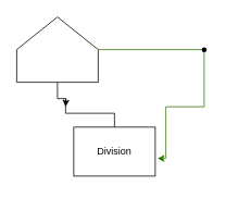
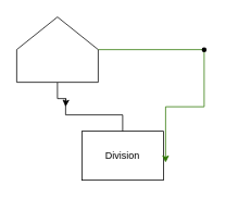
- <mxCell id="2" value="Division" style="whiteSpace=wrap;html=1;align=center;verticalAlign=middle;treeFolding=1;treeMoving=1;newEdgeStyle={&quot;edgeStyle&quot;:&quot;elbowEdgeStyle&quot;,&quot;startArrow&quot;:&quot;none&quot;,&quot;endArrow&quot;:&quot;none&quot;};" vertex="1" parent="1"><mxGeometry x="90" y="155" width="100" height="60" as="geometry" /></mxCell>
+ <mxCell id="2" value="Division" style="whiteSpace=wrap;html=1;align=center;verticalAlign=middle;treeFolding=1;treeMoving=1;newEdgeStyle={&quot;edgeStyle&quot;:&quot;elbowEdgeStyle&quot;,&quot;startArrow&quot;:&quot;none&quot;,&quot;endArrow&quot;:&quot;none&quot;};" vertex="1" parent="1"><mxGeometry x="100" y="160" width="100" height="60" as="geometry" /></mxCell>
